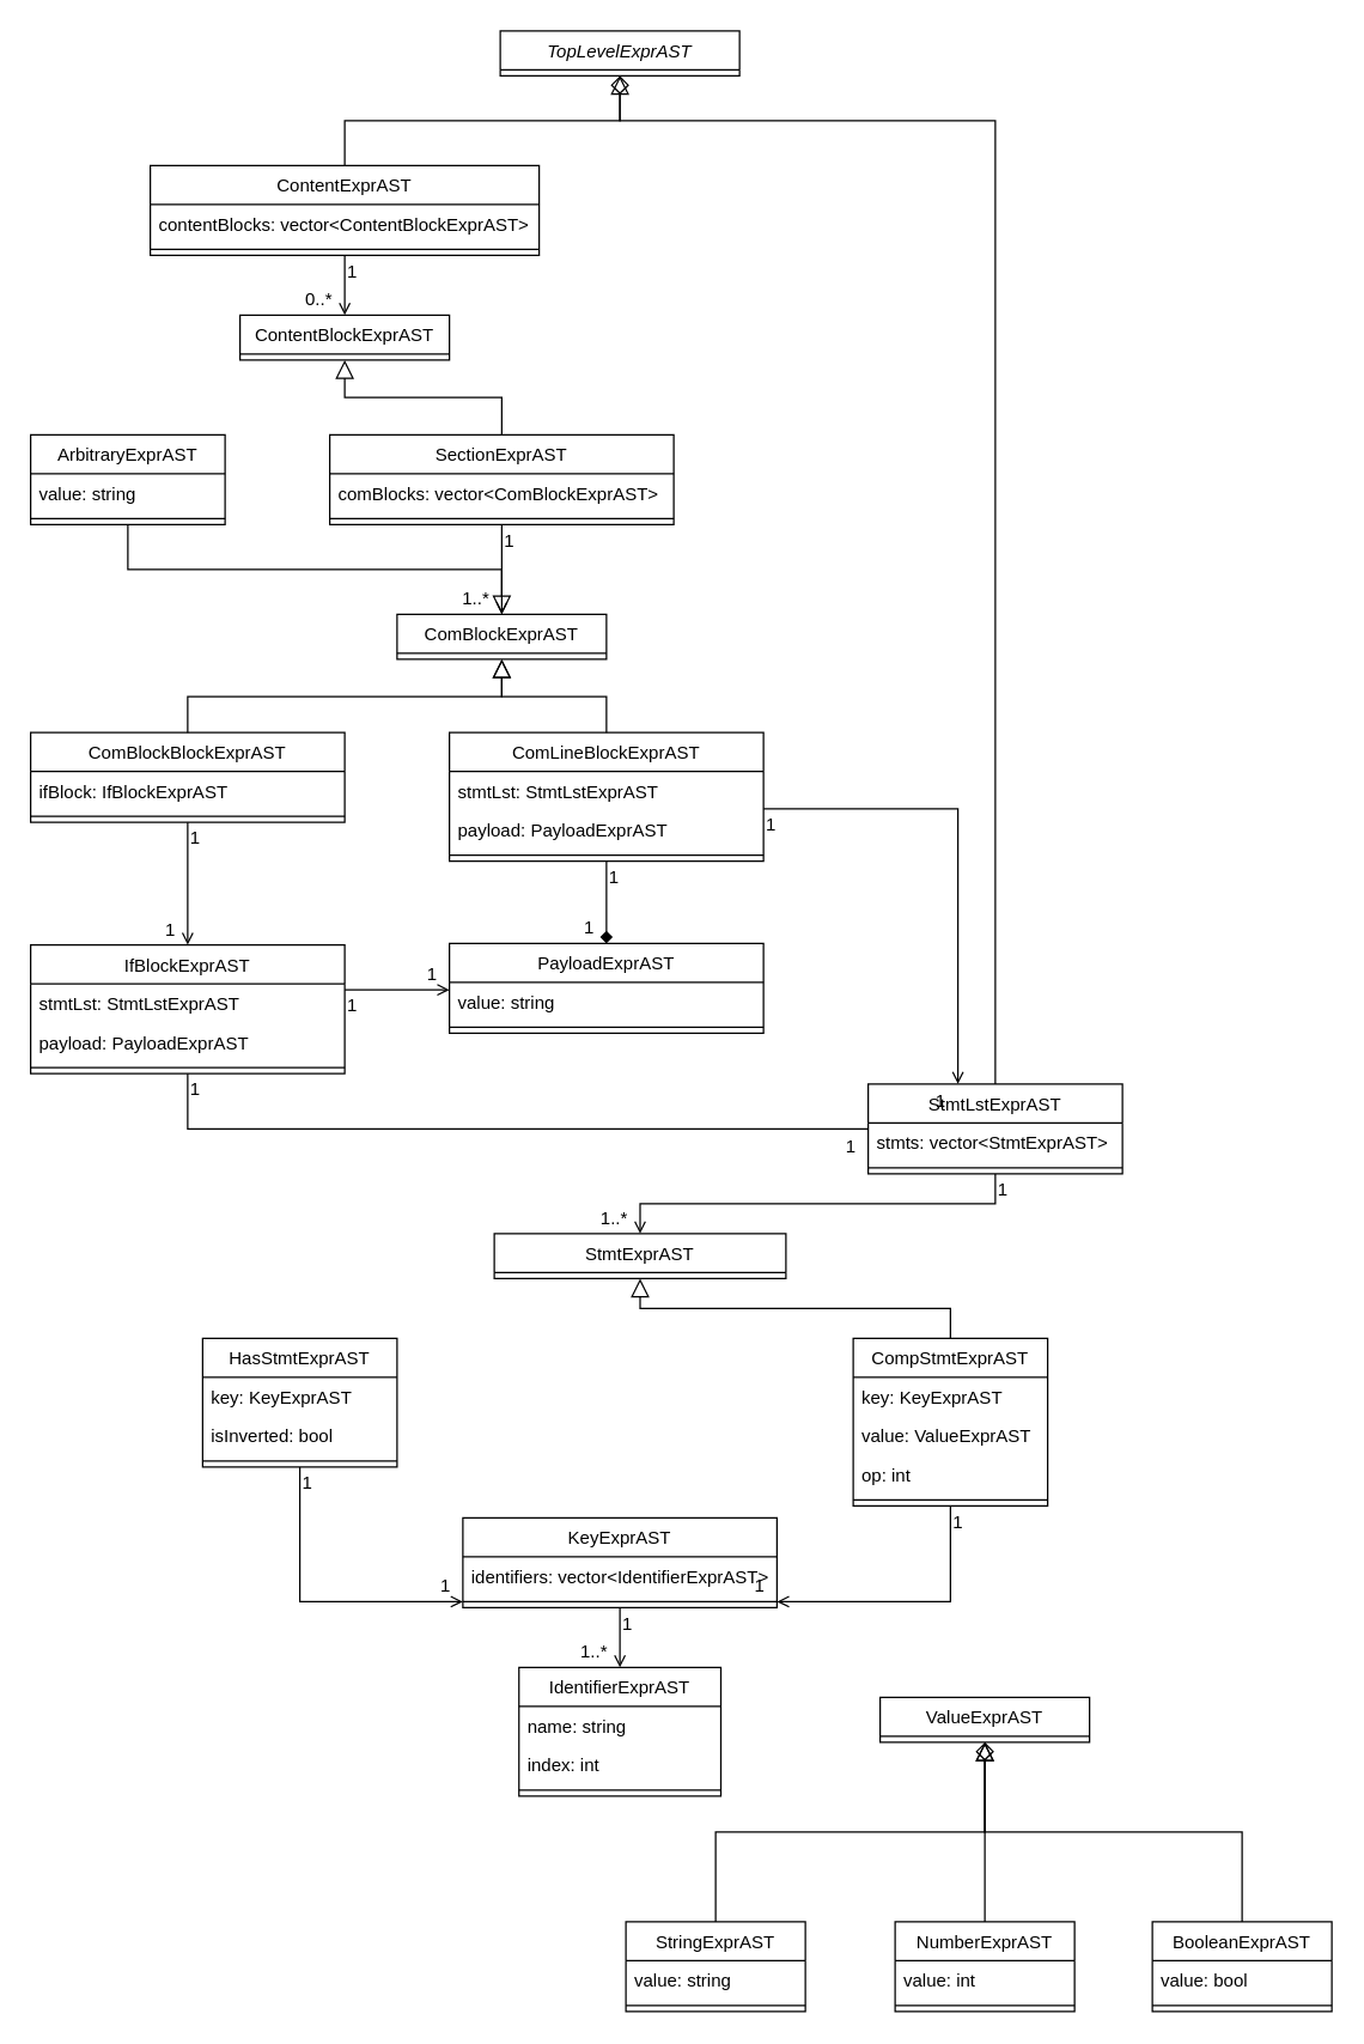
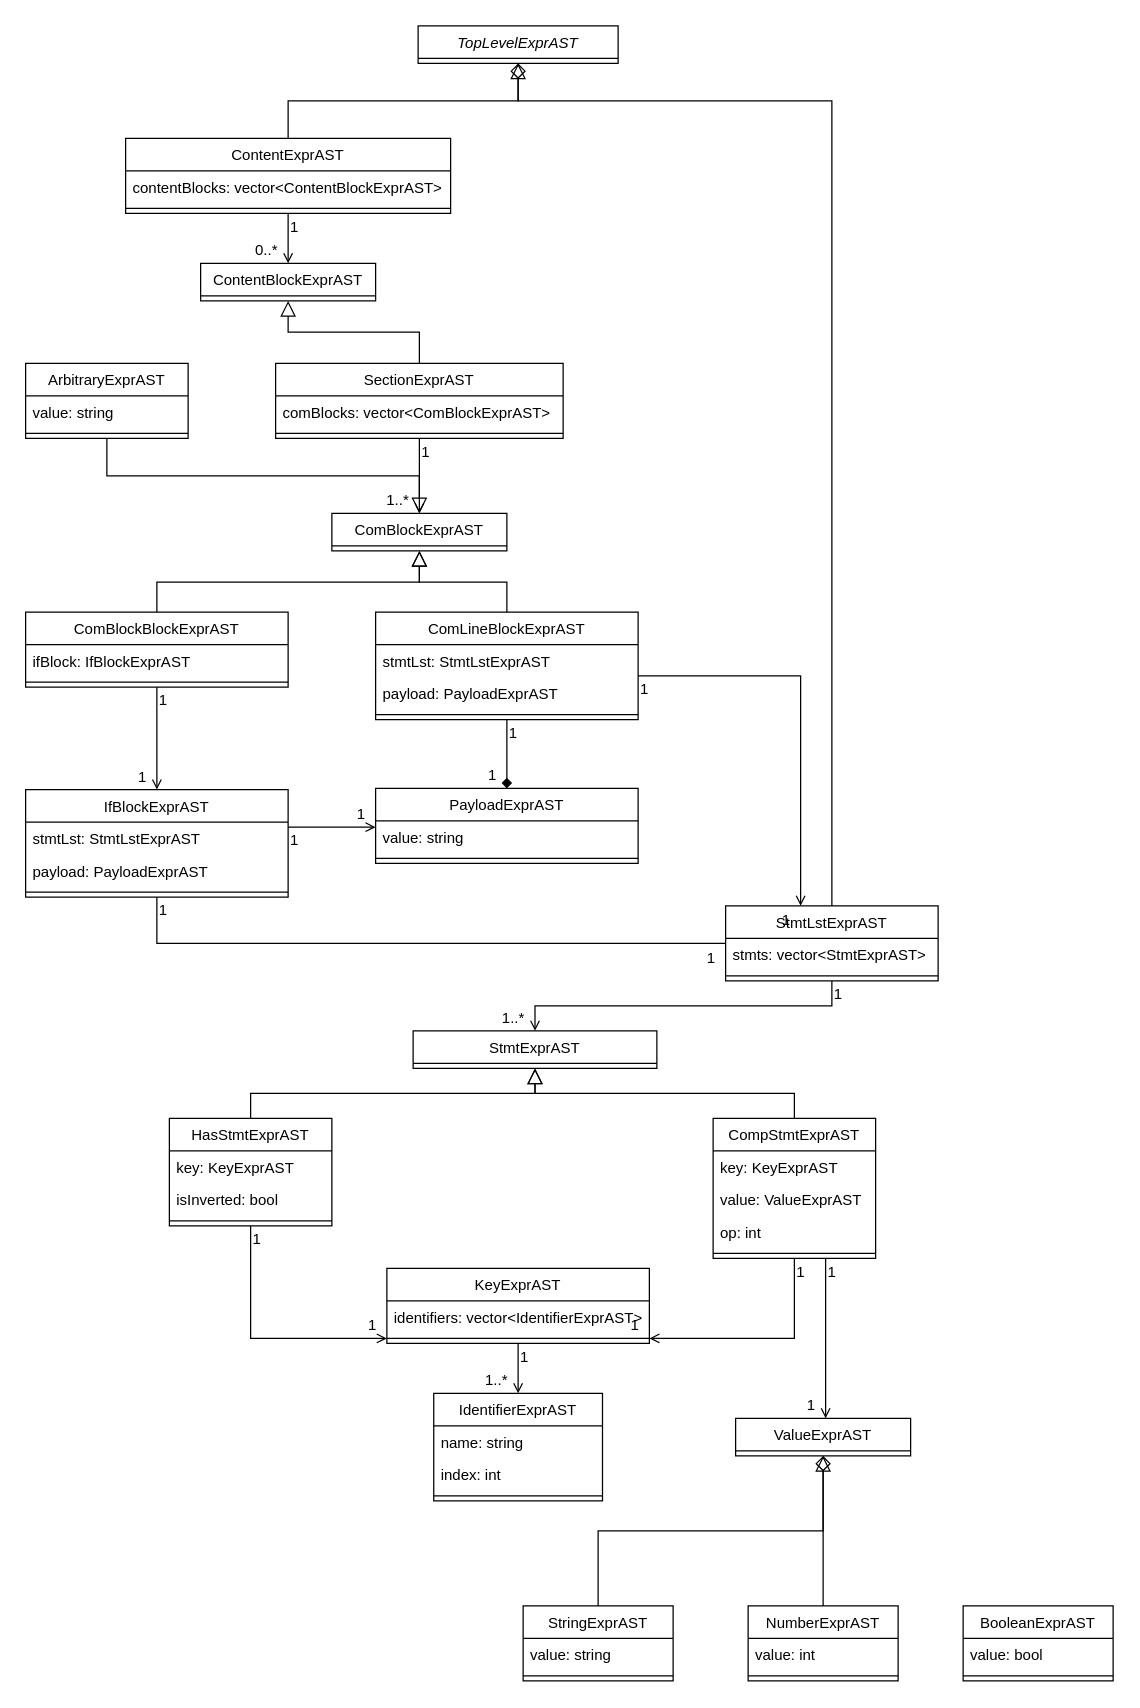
+ <mxCell id="62" value="" style="endArrow=block;endSize=10;endFill=0;shadow=0;strokeWidth=1;rounded=0;edgeStyle=elbowEdgeStyle;elbow=vertical;" edge="1" parent="1" source="63" target="27"><mxGeometry width="160" relative="1" as="geometry"><mxPoint x="260" y="960" as="sourcePoint" /><mxPoint x="615" y="930" as="targetPoint" /></mxGeometry></mxCell>
+ <mxCell id="90" value="" style="endArrow=open;shadow=0;strokeWidth=1;rounded=0;endFill=1;edgeStyle=elbowEdgeStyle;elbow=vertical;" edge="1" parent="1" source="67" target="89"><mxGeometry x="0.5" y="41" relative="1" as="geometry"><mxPoint x="660" y="1114" as="sourcePoint" /><mxPoint x="769" y="1168" as="targetPoint" /><mxPoint x="-40" y="32" as="offset" /><Array as="points"><mxPoint x="660" y="1070" /></Array></mxGeometry></mxCell>
+ <mxCell id="91" value="1" style="resizable=0;align=left;verticalAlign=bottom;labelBackgroundColor=none;fontSize=12;" connectable="0" vertex="1" parent="90"><mxGeometry x="-1" relative="1" as="geometry"><mxPoint y="19" as="offset" /></mxGeometry></mxCell>
+ <mxCell id="92" value="1" style="resizable=0;align=right;verticalAlign=bottom;labelBackgroundColor=none;fontSize=12;" connectable="0" vertex="1" parent="90"><mxGeometry x="1" relative="1" as="geometry"><mxPoint x="-7" y="-2" as="offset" /></mxGeometry></mxCell>
- <mxCell id="104" value="" style="endArrow=block;endSize=10;endFill=0;shadow=0;strokeWidth=1;rounded=0;edgeStyle=elbowEdgeStyle;elbow=vertical;" edge="1" parent="1" source="99" target="89"><mxGeometry width="160" relative="1" as="geometry"><mxPoint x="660" y="1430" as="sourcePoint" /><mxPoint x="660" y="1340" as="targetPoint" /></mxGeometry></mxCell>
